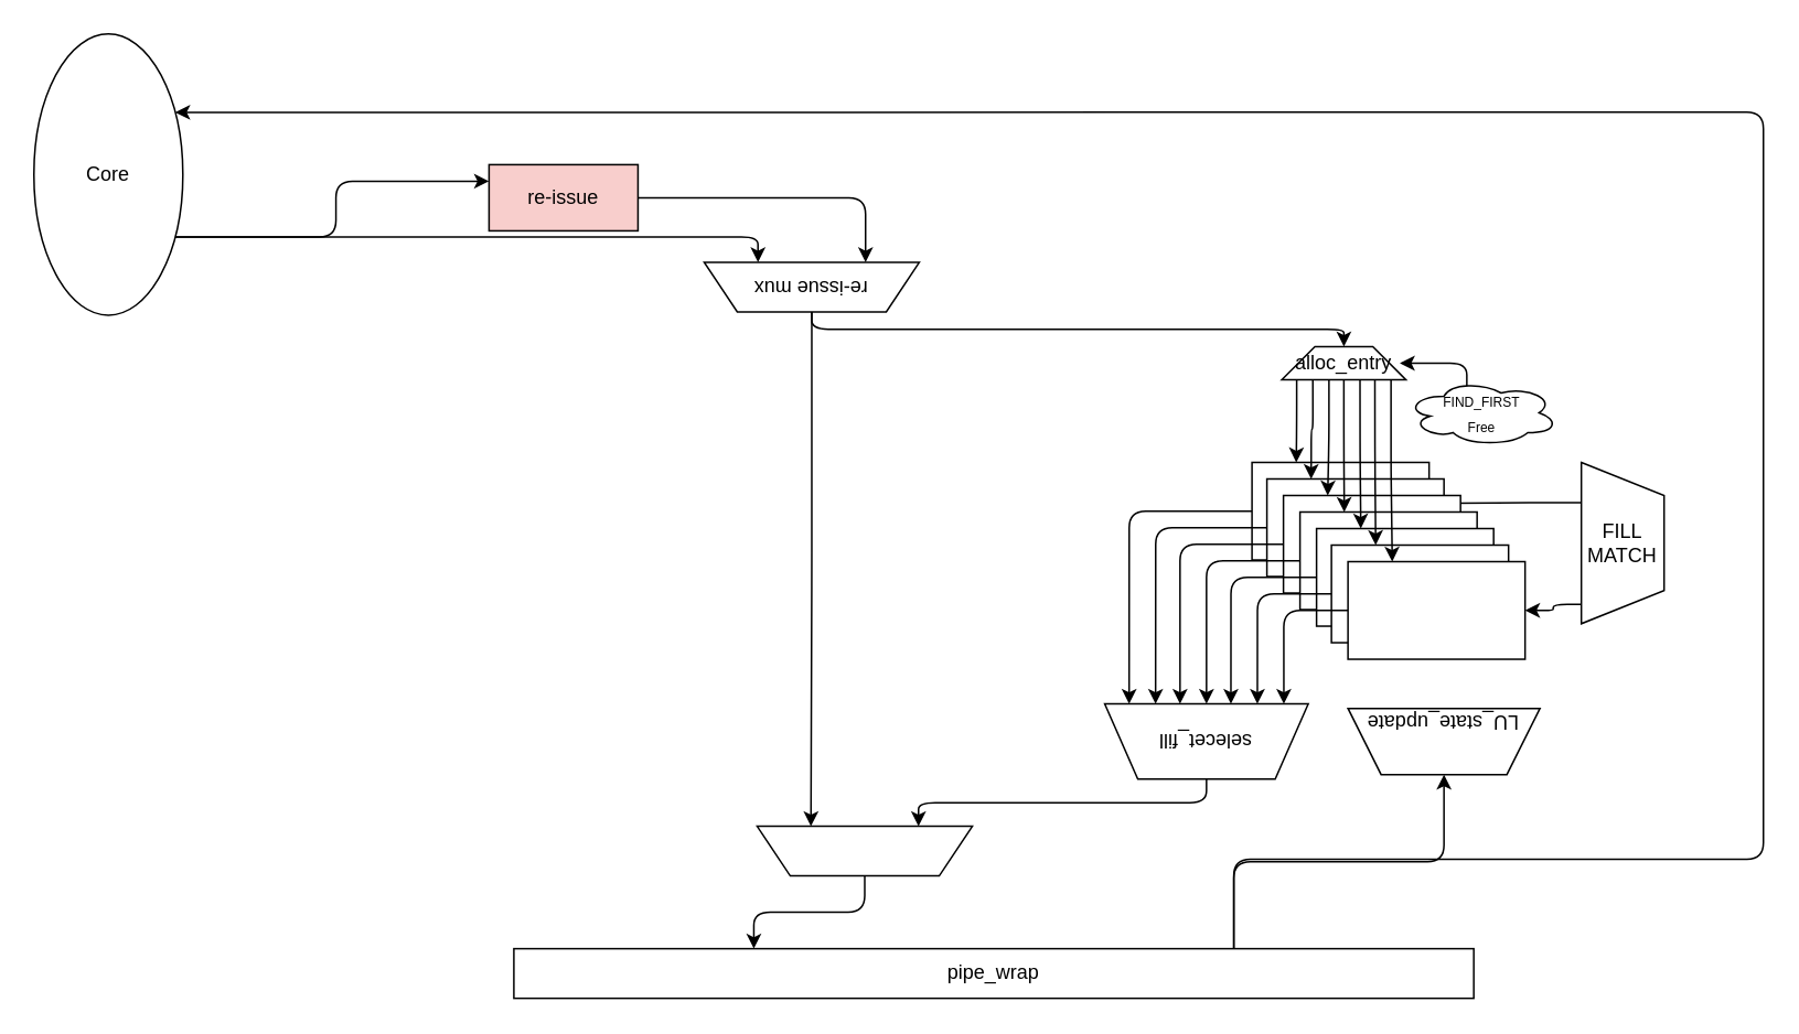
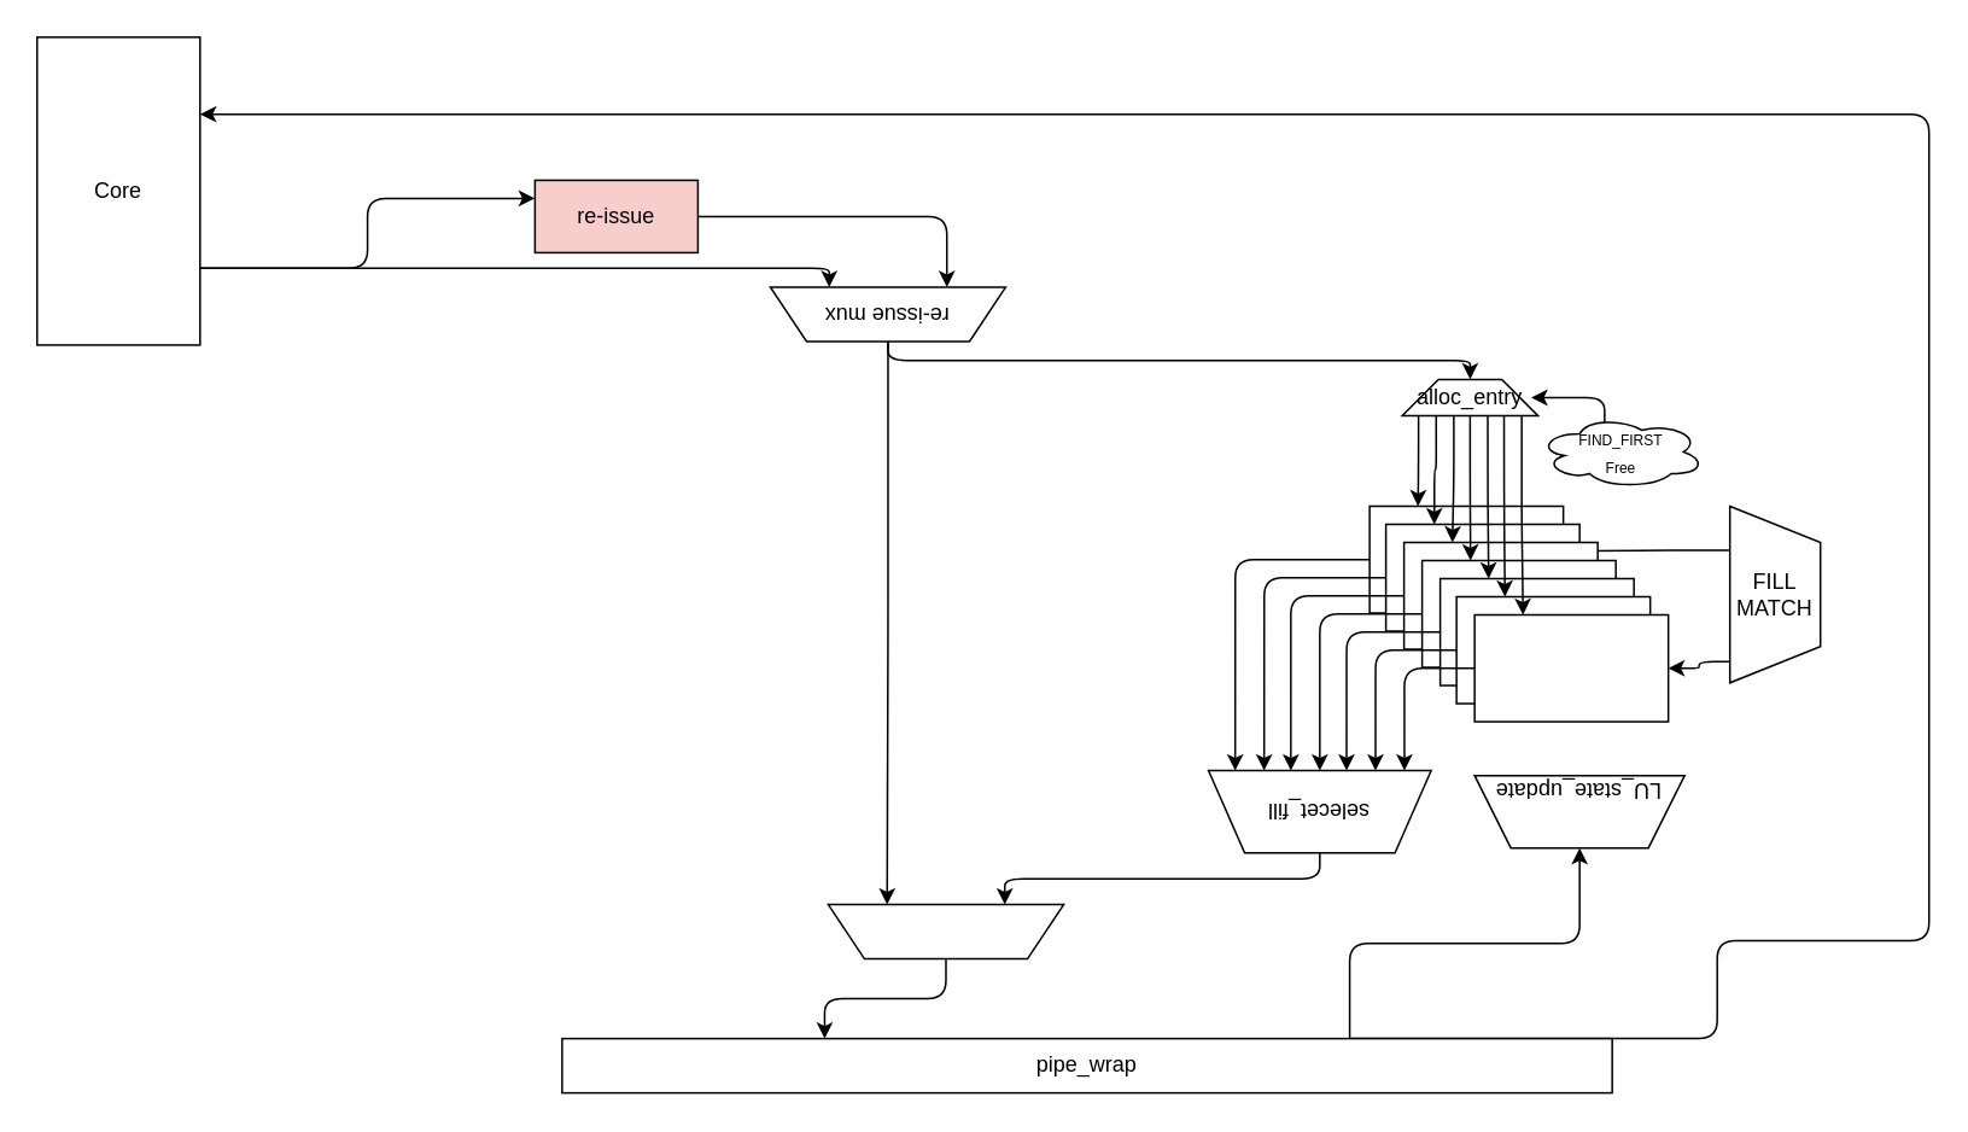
- <mxCell id="14" value="Core" style="ellipse;whiteSpace=wrap;html=1;" parent="1" vertex="1"><mxGeometry x="20" y="20" width="90" height="170" as="geometry" /></mxCell>
+ <mxCell id="14" value="Core" style="rounded=0;whiteSpace=wrap;html=1;" parent="1" vertex="1"><mxGeometry x="20" y="20" width="90" height="170" as="geometry" /></mxCell>
